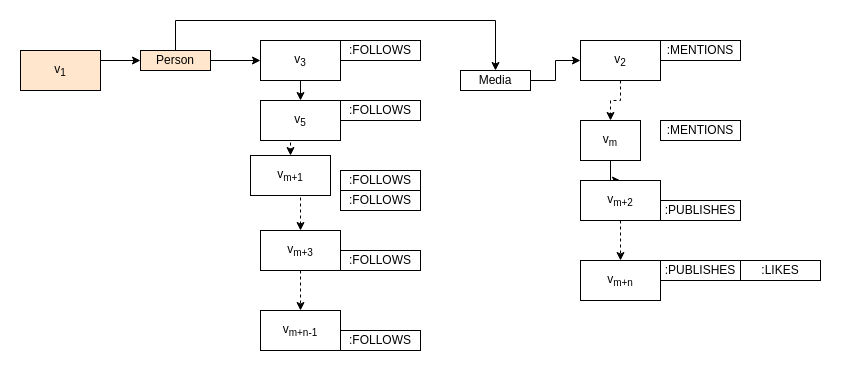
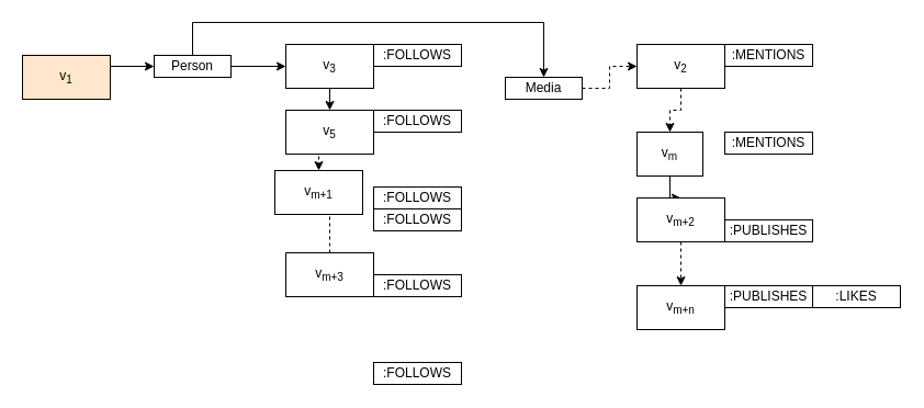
- <mxCell id="6" value="Person" style="rounded=0;whiteSpace=wrap;html=1;fillColor=#ffe6cc;" parent="1" vertex="1"><mxGeometry x="140" y="50" width="70" height="20" as="geometry" /></mxCell>
+ <mxCell id="6" value="Person" style="rounded=0;whiteSpace=wrap;html=1;" parent="1" vertex="1"><mxGeometry x="140" y="50" width="70" height="20" as="geometry" /></mxCell>
- <mxCell id="7" style="edgeStyle=orthogonalEdgeStyle;rounded=0;orthogonalLoop=1;jettySize=auto;html=1;exitX=1;exitY=0.5;exitDx=0;exitDy=0;entryX=0;entryY=0.5;entryDx=0;entryDy=0;" parent="1" source="8" target="25" edge="1"><mxGeometry relative="1" as="geometry" /></mxCell>
+ <mxCell id="7" style="edgeStyle=orthogonalEdgeStyle;rounded=0;orthogonalLoop=1;jettySize=auto;html=1;exitX=1;exitY=0.5;exitDx=0;exitDy=0;entryX=0;entryY=0.5;entryDx=0;entryDy=0;dashed=1;" parent="1" source="8" target="25" edge="1"><mxGeometry relative="1" as="geometry" /></mxCell>
- <mxCell id="13" style="edgeStyle=orthogonalEdgeStyle;rounded=0;orthogonalLoop=1;jettySize=auto;html=1;exitX=0.5;exitY=1;exitDx=0;exitDy=0;entryX=0.5;entryY=0;entryDx=0;entryDy=0;dashed=1;" parent="1" source="14" target="20" edge="1"><mxGeometry relative="1" as="geometry" /></mxCell>
+ <mxCell id="13" style="edgeStyle=orthogonalEdgeStyle;rounded=0;orthogonalLoop=1;jettySize=auto;html=1;exitX=0.5;exitY=1;exitDx=0;exitDy=0;entryX=0.5;entryY=0;entryDx=0;entryDy=0;dashed=1;endArrow=none;" parent="1" source="14" target="20" edge="1"><mxGeometry relative="1" as="geometry" /></mxCell>
- <mxCell id="19" style="edgeStyle=orthogonalEdgeStyle;rounded=0;orthogonalLoop=1;jettySize=auto;html=1;exitX=0.5;exitY=1;exitDx=0;exitDy=0;entryX=0.5;entryY=0;entryDx=0;entryDy=0;dashed=1;" parent="1" source="20" target="21" edge="1"><mxGeometry relative="1" as="geometry" /></mxCell>
- <mxCell id="21" value="v&lt;sub&gt;m+n-1&lt;/sub&gt;" style="rounded=0;whiteSpace=wrap;html=1;" parent="1" vertex="1"><mxGeometry x="260" y="310" width="80" height="40" as="geometry" /></mxCell>
